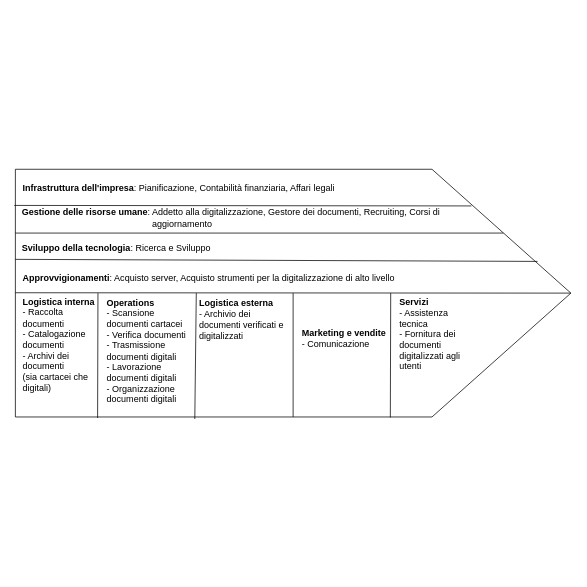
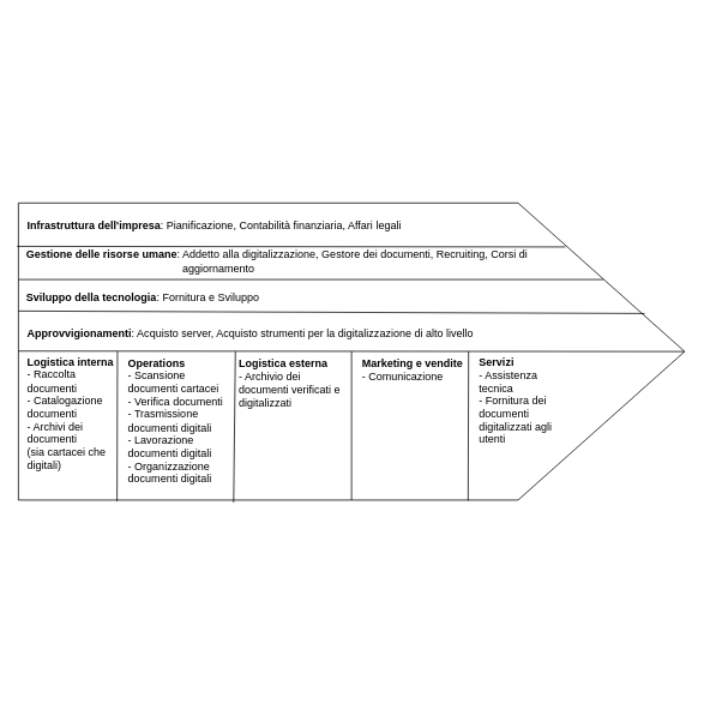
- <mxCell id="20" value="&lt;b&gt;Sviluppo della tecnologia&lt;/b&gt;: Ricerca e Sviluppo" style="text;html=1;strokeColor=none;fillColor=none;align=left;verticalAlign=middle;whiteSpace=wrap;rounded=0;" vertex="1" parent="2"><mxGeometry x="7" y="90" width="643" height="30" as="geometry" /></mxCell>
+ <mxCell id="20" value="&lt;b&gt;Sviluppo della tecnologia&lt;/b&gt;: Fornitura e Sviluppo" style="text;html=1;strokeColor=none;fillColor=none;align=left;verticalAlign=middle;whiteSpace=wrap;rounded=0;" vertex="1" parent="2"><mxGeometry x="7" y="90" width="643" height="30" as="geometry" /></mxCell>
- <mxCell id="16" value="&lt;span style=&quot;&quot;&gt;&lt;b&gt;Marketing e vendite&lt;/b&gt;&lt;br&gt;- Comunicazione&lt;br&gt;&lt;/span&gt;" style="text;html=1;strokeColor=none;fillColor=none;align=left;verticalAlign=middle;whiteSpace=wrap;rounded=0;" vertex="1" parent="2"><mxGeometry x="380" y="210" width="120" height="30" as="geometry" /></mxCell>
+ <mxCell id="16" value="&lt;span style=&quot;&quot;&gt;&lt;b&gt;Marketing e vendite&lt;/b&gt;&lt;br&gt;- Comunicazione&lt;br&gt;&lt;/span&gt;" style="text;html=1;strokeColor=none;fillColor=none;align=left;verticalAlign=middle;whiteSpace=wrap;rounded=0;" vertex="1" parent="2"><mxGeometry x="380" y="170" width="120" height="30" as="geometry" /></mxCell>
